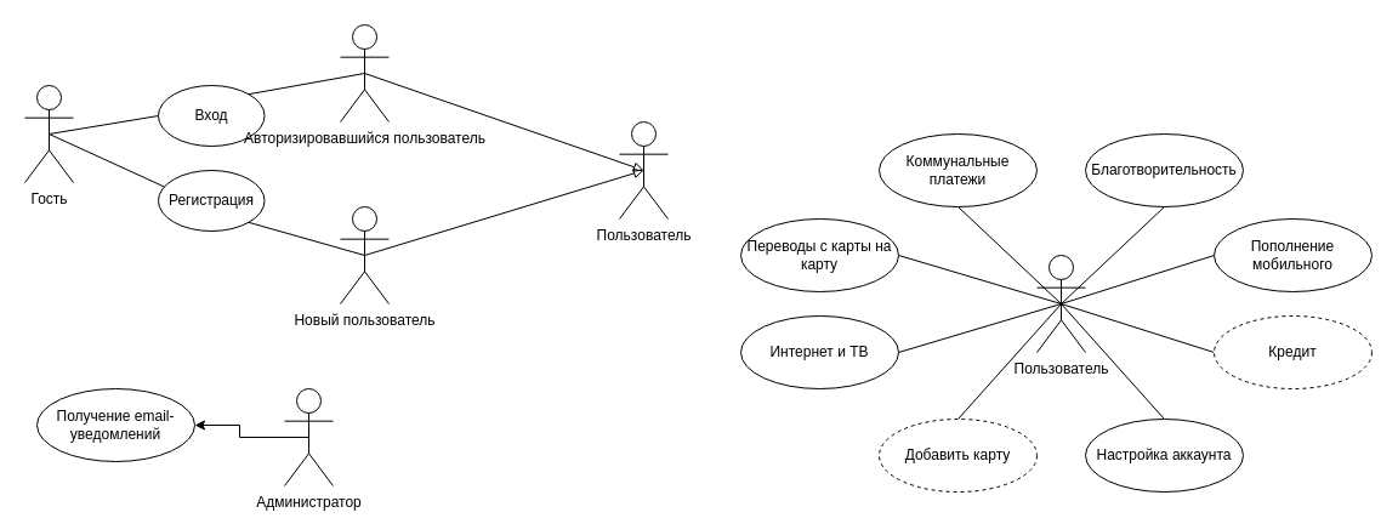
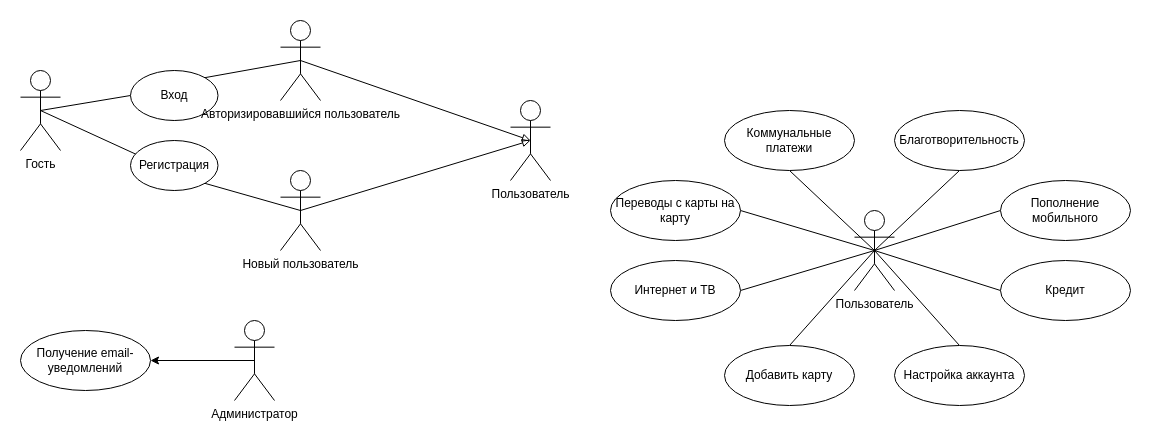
- <mxCell id="22" value="Кредит" style="ellipse;whiteSpace=wrap;html=1;dashed=1;" parent="1" vertex="1"><mxGeometry x="1000" y="260" width="130" height="60" as="geometry" /></mxCell>
+ <mxCell id="22" value="Кредит" style="ellipse;whiteSpace=wrap;html=1;" parent="1" vertex="1"><mxGeometry x="1000" y="260" width="130" height="60" as="geometry" /></mxCell>
- <mxCell id="27" value="Получение email-уведомлений" style="ellipse;whiteSpace=wrap;html=1;" parent="1" vertex="1"><mxGeometry x="30" y="320" width="130" height="60" as="geometry" /></mxCell>
+ <mxCell id="27" value="Получение email-уведомлений" style="ellipse;whiteSpace=wrap;html=1;" parent="1" vertex="1"><mxGeometry x="20" y="330" width="130" height="60" as="geometry" /></mxCell>
- <mxCell id="20" value="Добавить карту" style="ellipse;whiteSpace=wrap;html=1;dashed=1;" parent="1" vertex="1"><mxGeometry x="724" y="345" width="130" height="60" as="geometry" /></mxCell>
+ <mxCell id="20" value="Добавить карту" style="ellipse;whiteSpace=wrap;html=1;" parent="1" vertex="1"><mxGeometry x="724" y="345" width="130" height="60" as="geometry" /></mxCell>
